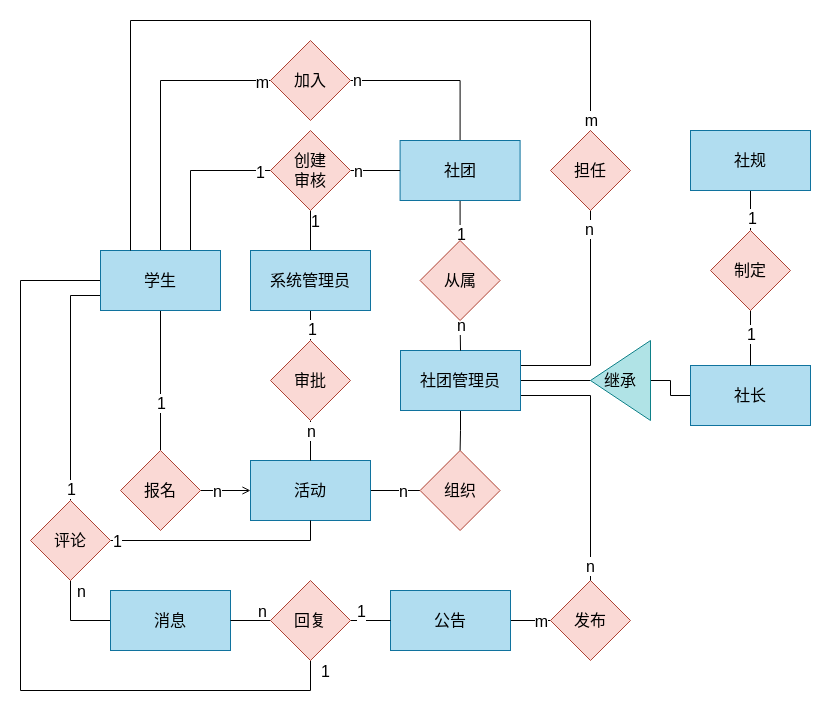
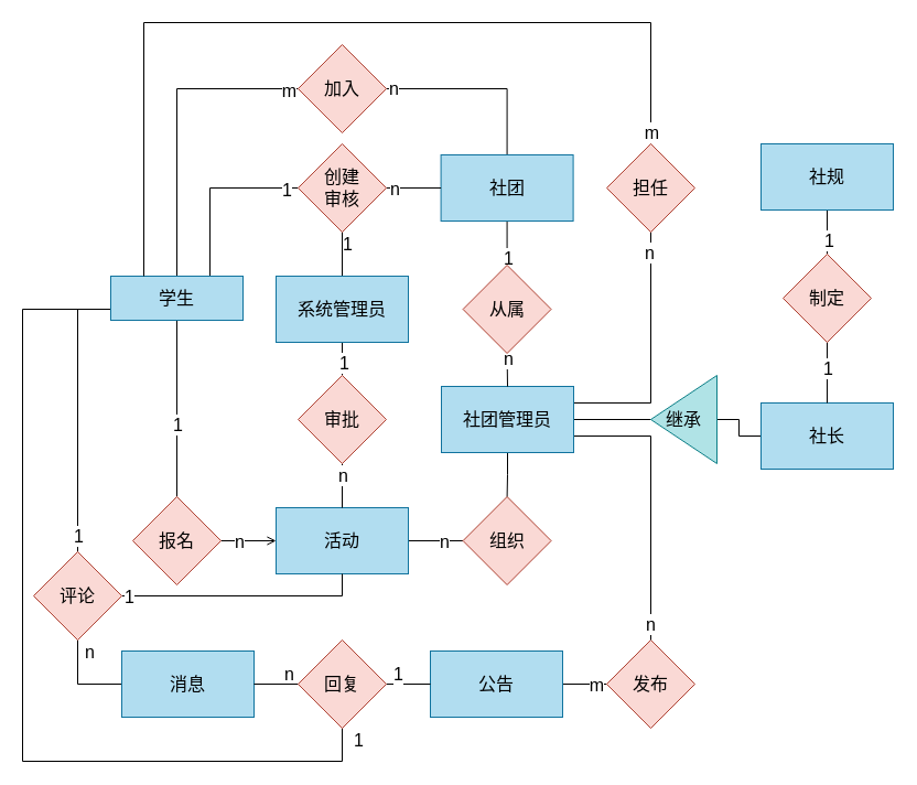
- <mxCell id="12" value="&lt;font style=&quot;font-size: 16px;&quot;&gt;学生&lt;/font&gt;" style="rounded=0;whiteSpace=wrap;html=1;fillColor=#b1ddf0;strokeColor=#10739e;" parent="1" vertex="1"><mxGeometry x="100" y="250" width="120" height="60" as="geometry" /></mxCell>
+ <mxCell id="12" value="&lt;font style=&quot;font-size: 16px;&quot;&gt;学生&lt;/font&gt;" style="rounded=0;whiteSpace=wrap;html=1;fillColor=#b1ddf0;strokeColor=#10739e;" parent="1" vertex="1"><mxGeometry x="100" y="250" width="120" height="40" as="geometry" /></mxCell>
